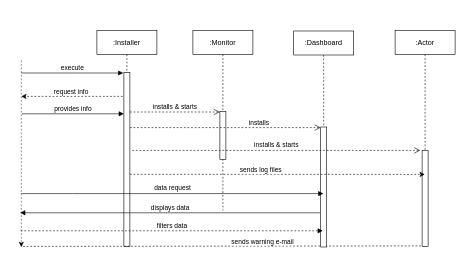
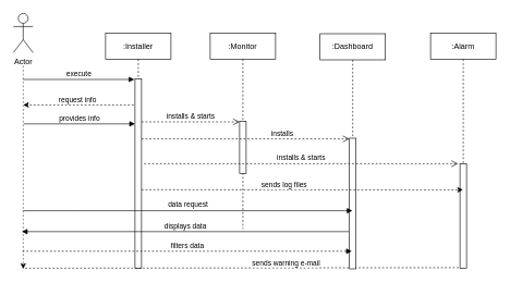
+ <mxCell id="10" value="Actor" style="shape=umlActor;verticalLabelPosition=bottom;verticalAlign=top;html=1;outlineConnect=0;" parent="1" vertex="1"><mxGeometry x="20" y="20" width="30" height="60" as="geometry" /></mxCell>
- <mxCell id="11" value=":Actor" style="shape=umlLifeline;perimeter=lifelinePerimeter;whiteSpace=wrap;html=1;container=0;dropTarget=0;collapsible=0;recursiveResize=0;outlineConnect=0;portConstraint=eastwest;newEdgeStyle={&quot;edgeStyle&quot;:&quot;elbowEdgeStyle&quot;,&quot;elbow&quot;:&quot;vertical&quot;,&quot;curved&quot;:0,&quot;rounded&quot;:0};" parent="1" vertex="1"><mxGeometry x="658" y="50" width="100" height="360" as="geometry" /></mxCell>
+ <mxCell id="11" value=":Alarm" style="shape=umlLifeline;perimeter=lifelinePerimeter;whiteSpace=wrap;html=1;container=0;dropTarget=0;collapsible=0;recursiveResize=0;outlineConnect=0;portConstraint=eastwest;newEdgeStyle={&quot;edgeStyle&quot;:&quot;elbowEdgeStyle&quot;,&quot;elbow&quot;:&quot;vertical&quot;,&quot;curved&quot;:0,&quot;rounded&quot;:0};" parent="1" vertex="1"><mxGeometry x="658" y="50" width="100" height="360" as="geometry" /></mxCell>
